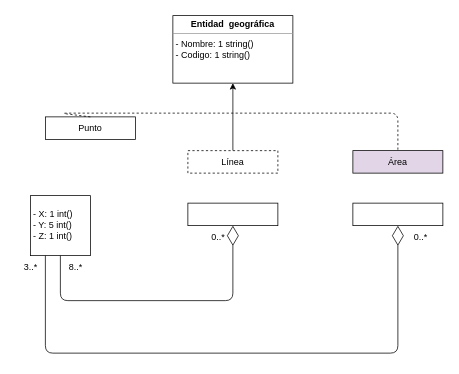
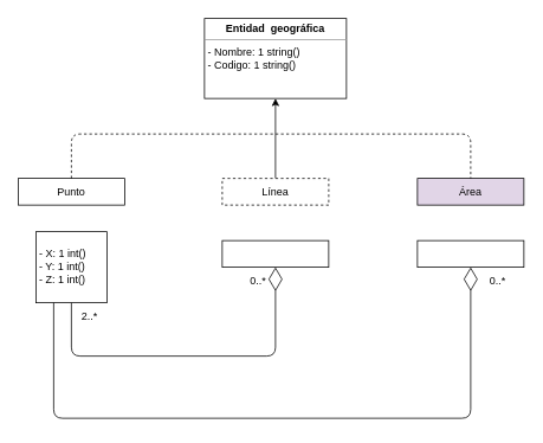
- <mxCell id="3" value="Punto" style="whiteSpace=wrap;html=1;" vertex="1" parent="1"><mxGeometry x="60" y="155" width="120" height="30" as="geometry" /></mxCell>
+ <mxCell id="3" value="Punto" style="whiteSpace=wrap;html=1;" vertex="1" parent="1"><mxGeometry x="20" y="200" width="120" height="30" as="geometry" /></mxCell>
- <mxCell id="8" value="&lt;p style=&quot;margin:0px;margin-top:4px;text-align:center;&quot;&gt;&lt;br&gt;&lt;/p&gt;&lt;p style=&quot;margin:0px;margin-left:4px;&quot;&gt;- X: 1 int()&lt;/p&gt;&lt;p style=&quot;margin:0px;margin-left:4px;&quot;&gt;- Y: 5 int()&lt;/p&gt;&lt;p style=&quot;margin:0px;margin-left:4px;&quot;&gt;- Z: 1 int()&lt;/p&gt;" style="verticalAlign=top;align=left;overflow=fill;fontSize=12;fontFamily=Helvetica;html=1;" vertex="1" parent="1"><mxGeometry x="40" y="260" width="80" height="80" as="geometry" /></mxCell>
+ <mxCell id="8" value="&lt;p style=&quot;margin:0px;margin-top:4px;text-align:center;&quot;&gt;&lt;br&gt;&lt;/p&gt;&lt;p style=&quot;margin:0px;margin-left:4px;&quot;&gt;- X: 1 int()&lt;/p&gt;&lt;p style=&quot;margin:0px;margin-left:4px;&quot;&gt;- Y: 1 int()&lt;/p&gt;&lt;p style=&quot;margin:0px;margin-left:4px;&quot;&gt;- Z: 1 int()&lt;/p&gt;" style="verticalAlign=top;align=left;overflow=fill;fontSize=12;fontFamily=Helvetica;html=1;" vertex="1" parent="1"><mxGeometry x="40" y="260" width="80" height="80" as="geometry" /></mxCell>
- <mxCell id="15" value="3..*" style="text;html=1;align=center;verticalAlign=middle;resizable=0;points=[];autosize=1;strokeColor=none;fillColor=none;" vertex="1" parent="1"><mxGeometry x="20" y="340" width="40" height="30" as="geometry" /></mxCell>
- <mxCell id="12" value="8..*" style="text;html=1;align=center;verticalAlign=middle;resizable=0;points=[];autosize=1;strokeColor=none;fillColor=none;" vertex="1" parent="1"><mxGeometry x="80" y="340" width="40" height="30" as="geometry" /></mxCell>
+ <mxCell id="12" value="2..*" style="text;html=1;align=center;verticalAlign=middle;resizable=0;points=[];autosize=1;strokeColor=none;fillColor=none;" vertex="1" parent="1"><mxGeometry x="80" y="340" width="40" height="30" as="geometry" /></mxCell>
